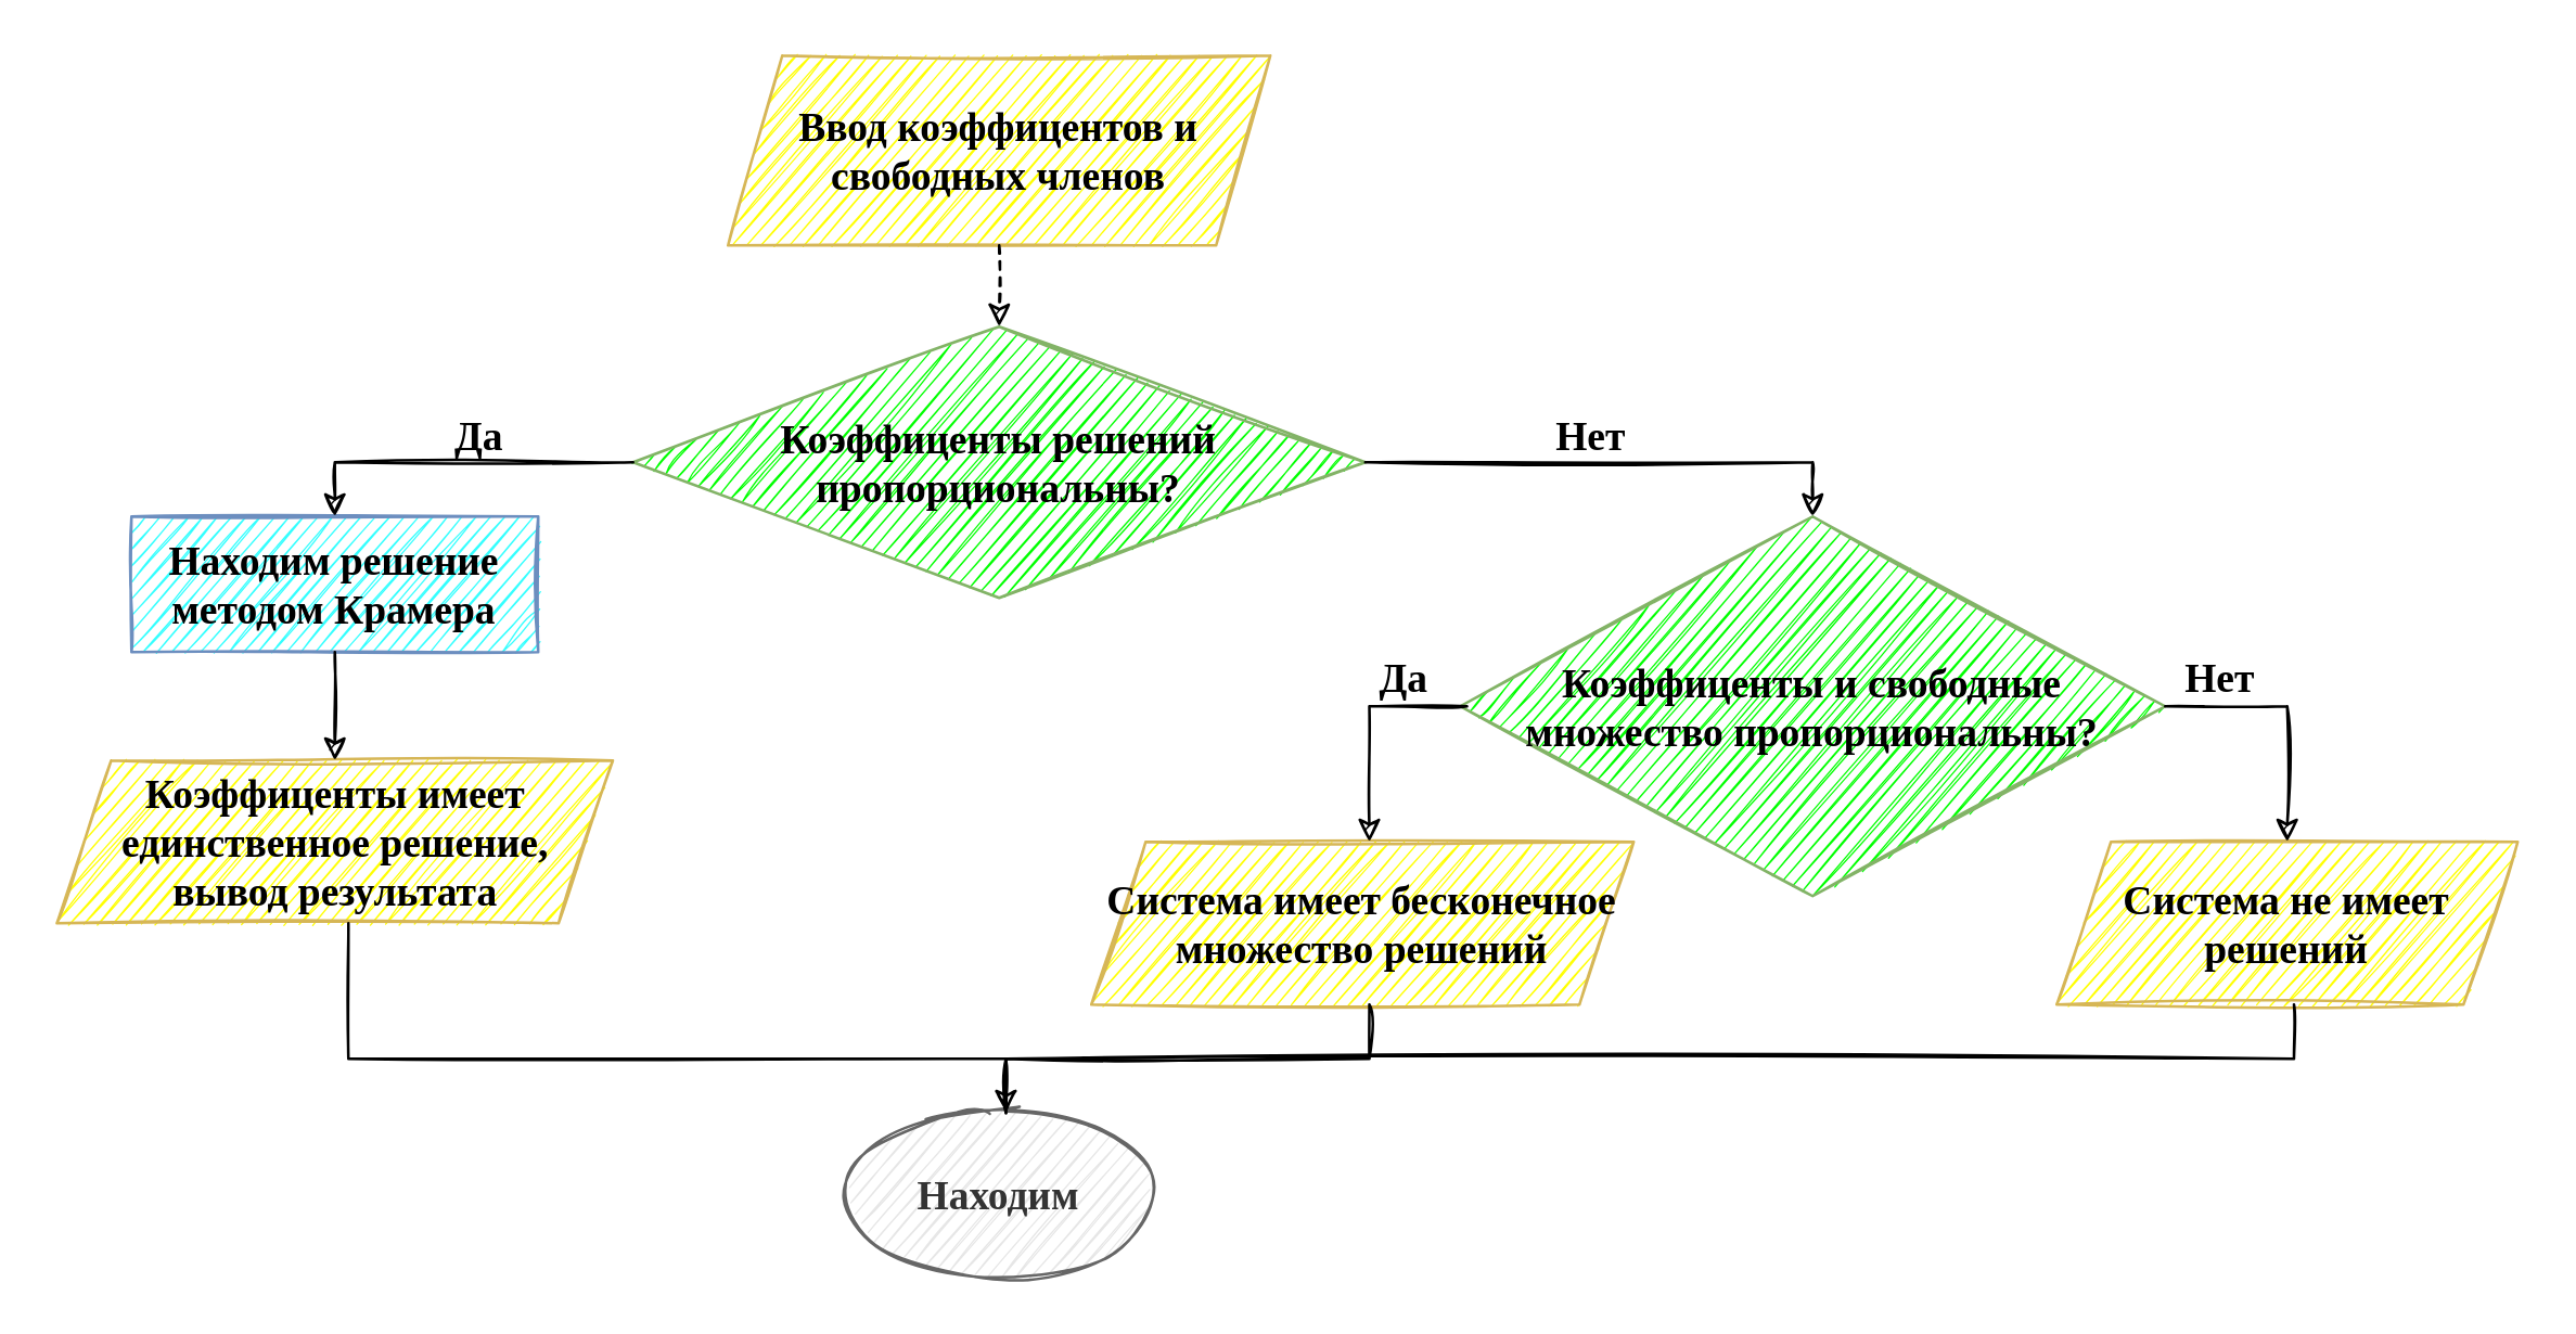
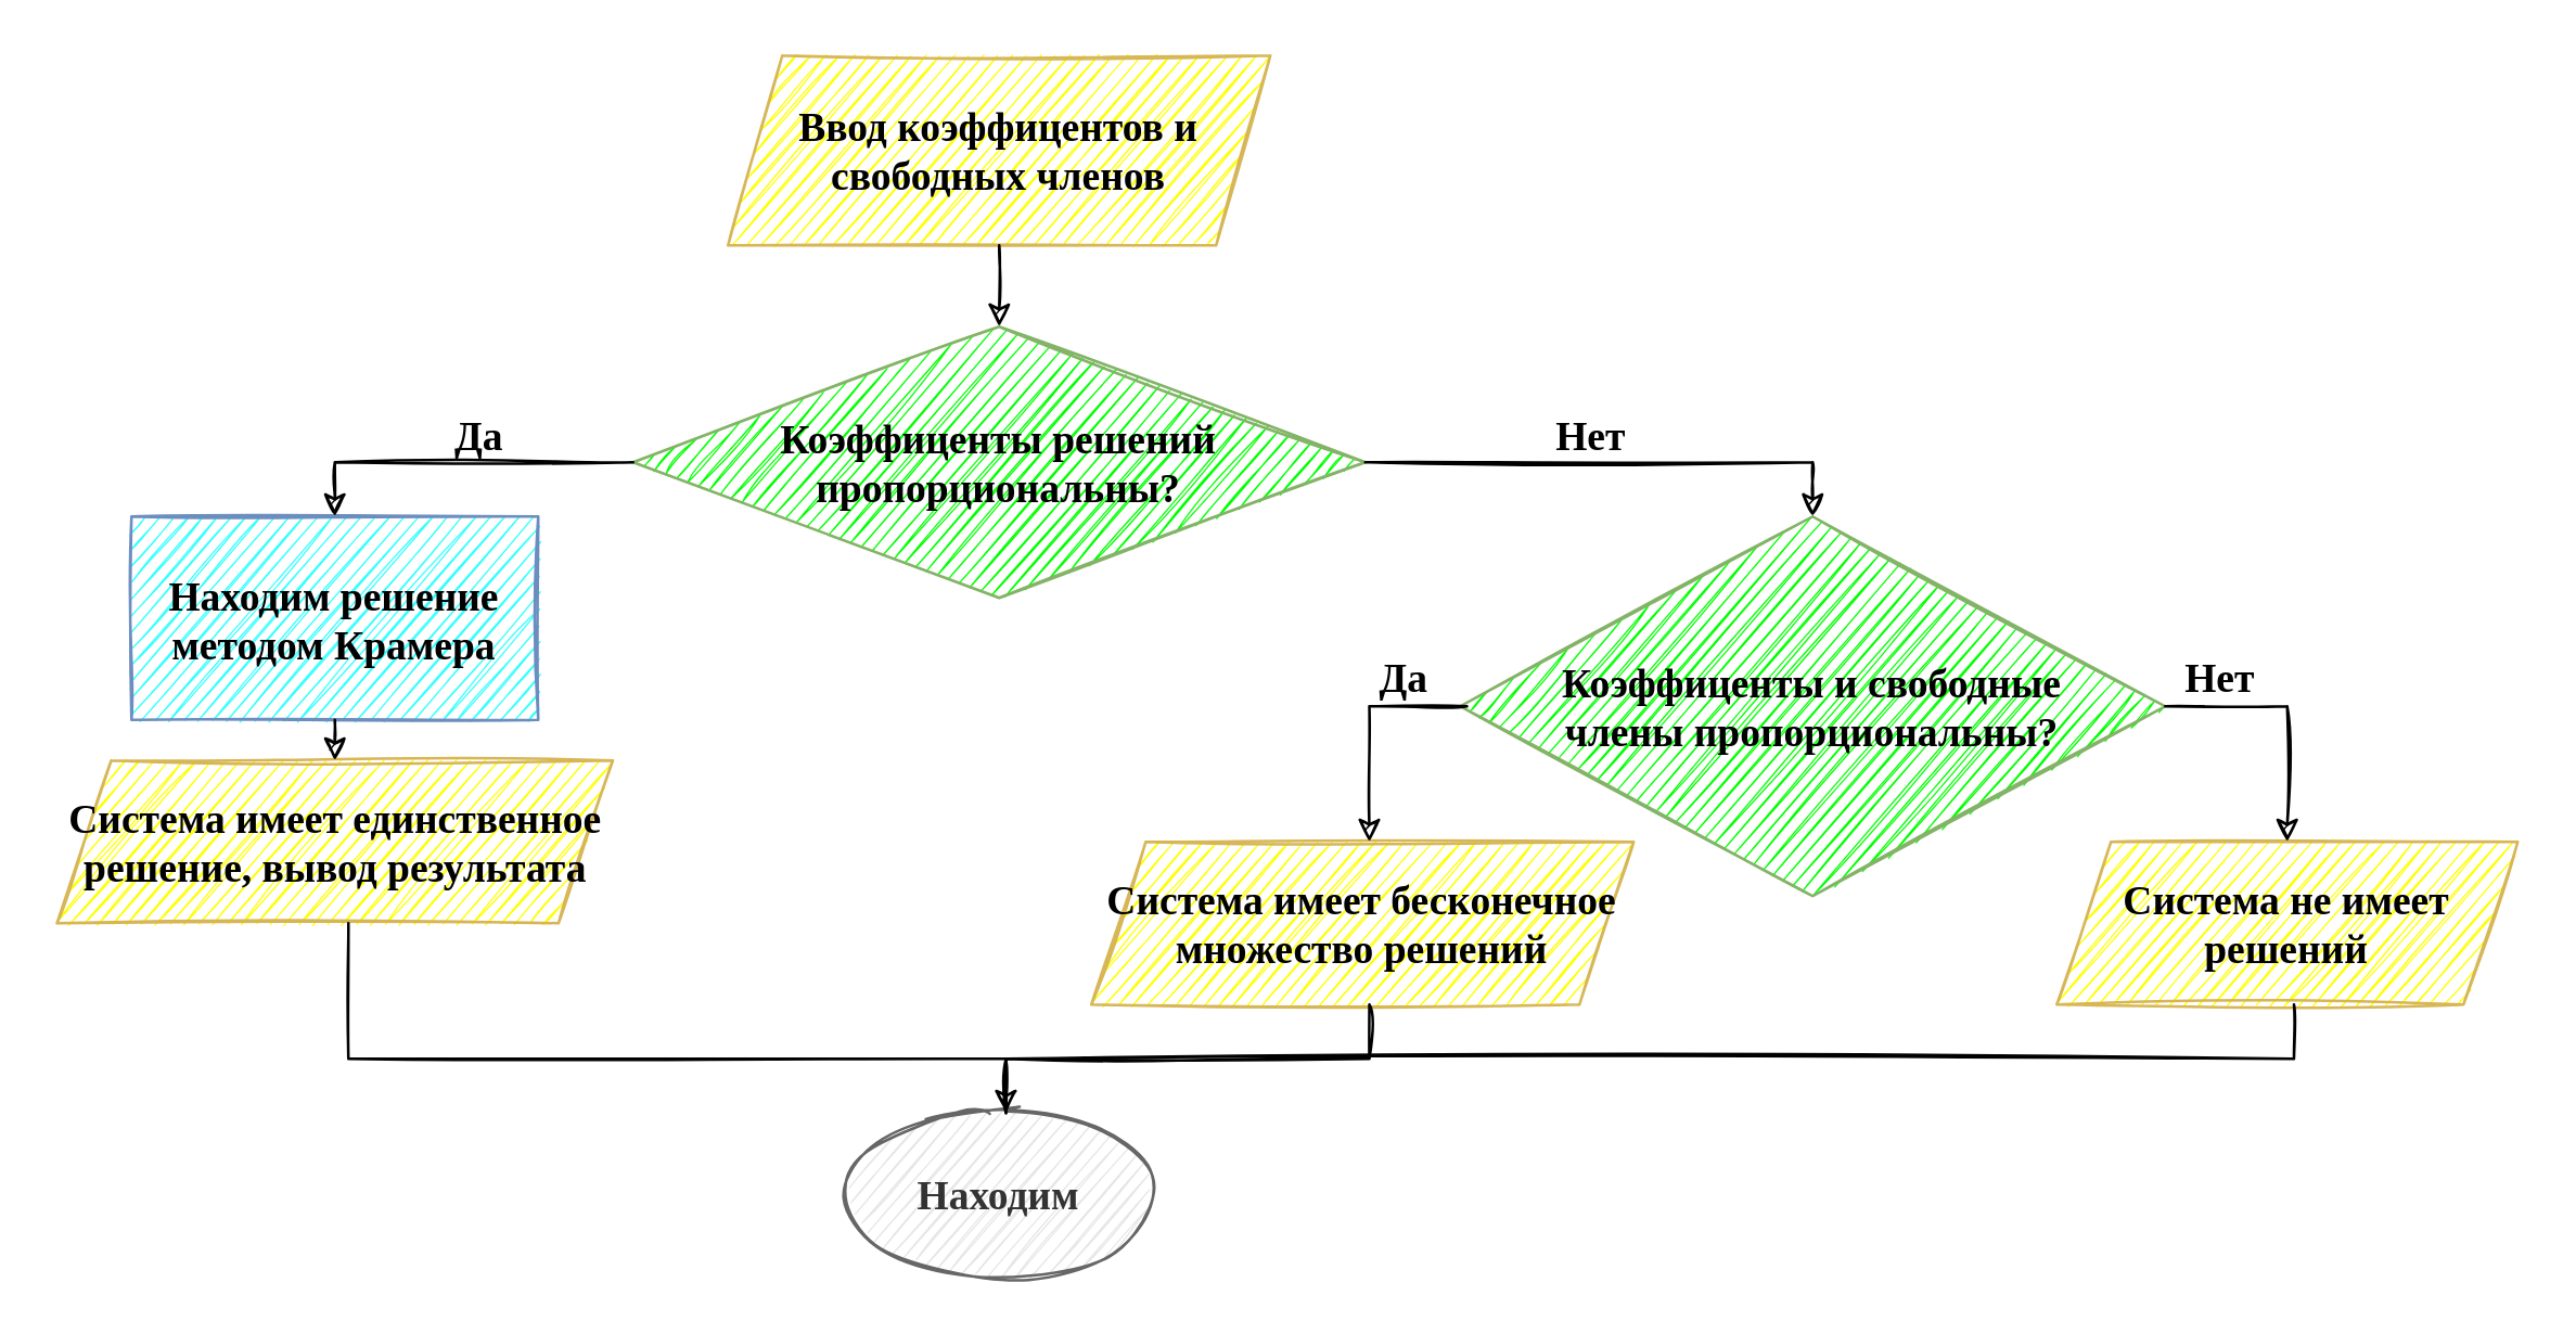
- <mxCell id="14" value="" style="endArrow=classic;html=1;fontFamily=Comic Sans MS;fontSize=15;exitX=0.5;exitY=1;exitDx=0;exitDy=0;entryX=0.5;entryY=0;entryDx=0;entryDy=0;sketch=1;dashed=1;" edge="1" parent="1" source="3" target="4"><mxGeometry width="50" height="50" relative="1" as="geometry"><mxPoint x="358" y="230" as="sourcePoint" /><mxPoint x="408" y="180" as="targetPoint" /></mxGeometry></mxCell>
+ <mxCell id="14" value="" style="endArrow=classic;html=1;fontFamily=Comic Sans MS;fontSize=15;exitX=0.5;exitY=1;exitDx=0;exitDy=0;entryX=0.5;entryY=0;entryDx=0;entryDy=0;sketch=1;" edge="1" parent="1" source="3" target="4"><mxGeometry width="50" height="50" relative="1" as="geometry"><mxPoint x="358" y="230" as="sourcePoint" /><mxPoint x="408" y="180" as="targetPoint" /></mxGeometry></mxCell>
- <mxCell id="5" value="Находим решение методом Крамера" style="rounded=0;whiteSpace=wrap;html=1;fontFamily=Comic Sans MS;fontStyle=1;fontSize=15;fillColor=#33FFFF;strokeColor=#6c8ebf;sketch=1;" vertex="1" parent="1"><mxGeometry x="48" y="190" width="150" height="50" as="geometry" /></mxCell>
+ <mxCell id="5" value="Находим решение методом Крамера" style="rounded=0;whiteSpace=wrap;html=1;fontFamily=Comic Sans MS;fontStyle=1;fontSize=15;fillColor=#33FFFF;strokeColor=#6c8ebf;sketch=1;" vertex="1" parent="1"><mxGeometry x="48" y="190" width="150" height="75" as="geometry" /></mxCell>
- <mxCell id="8" value="Коэффиценты и свободные&lt;br style=&quot;font-size: 15px;&quot;&gt;множество пропорциональны?" style="rhombus;whiteSpace=wrap;html=1;fontFamily=Comic Sans MS;fontStyle=1;fontSize=15;fillColor=#00FF00;strokeColor=#82b366;sketch=1;" vertex="1" parent="1"><mxGeometry x="538" y="190" width="260" height="140" as="geometry" /></mxCell>
+ <mxCell id="8" value="Коэффиценты и свободные&lt;br style=&quot;font-size: 15px;&quot;&gt;члены пропорциональны?" style="rhombus;whiteSpace=wrap;html=1;fontFamily=Comic Sans MS;fontStyle=1;fontSize=15;fillColor=#00FF00;strokeColor=#82b366;sketch=1;" vertex="1" parent="1"><mxGeometry x="538" y="190" width="260" height="140" as="geometry" /></mxCell>
- <mxCell id="13" value="Коэффиценты имеет единственное решение, вывод результата" style="shape=parallelogram;perimeter=parallelogramPerimeter;whiteSpace=wrap;html=1;fixedSize=1;fontFamily=Comic Sans MS;fontStyle=1;fontSize=15;fillColor=#FFFF00;strokeColor=#d6b656;sketch=1;" vertex="1" parent="1"><mxGeometry x="20.5" y="280" width="205" height="60" as="geometry" /></mxCell>
+ <mxCell id="13" value="Система имеет единственное решение, вывод результата" style="shape=parallelogram;perimeter=parallelogramPerimeter;whiteSpace=wrap;html=1;fixedSize=1;fontFamily=Comic Sans MS;fontStyle=1;fontSize=15;fillColor=#FFFF00;strokeColor=#d6b656;sketch=1;" vertex="1" parent="1"><mxGeometry x="20.5" y="280" width="205" height="60" as="geometry" /></mxCell>
